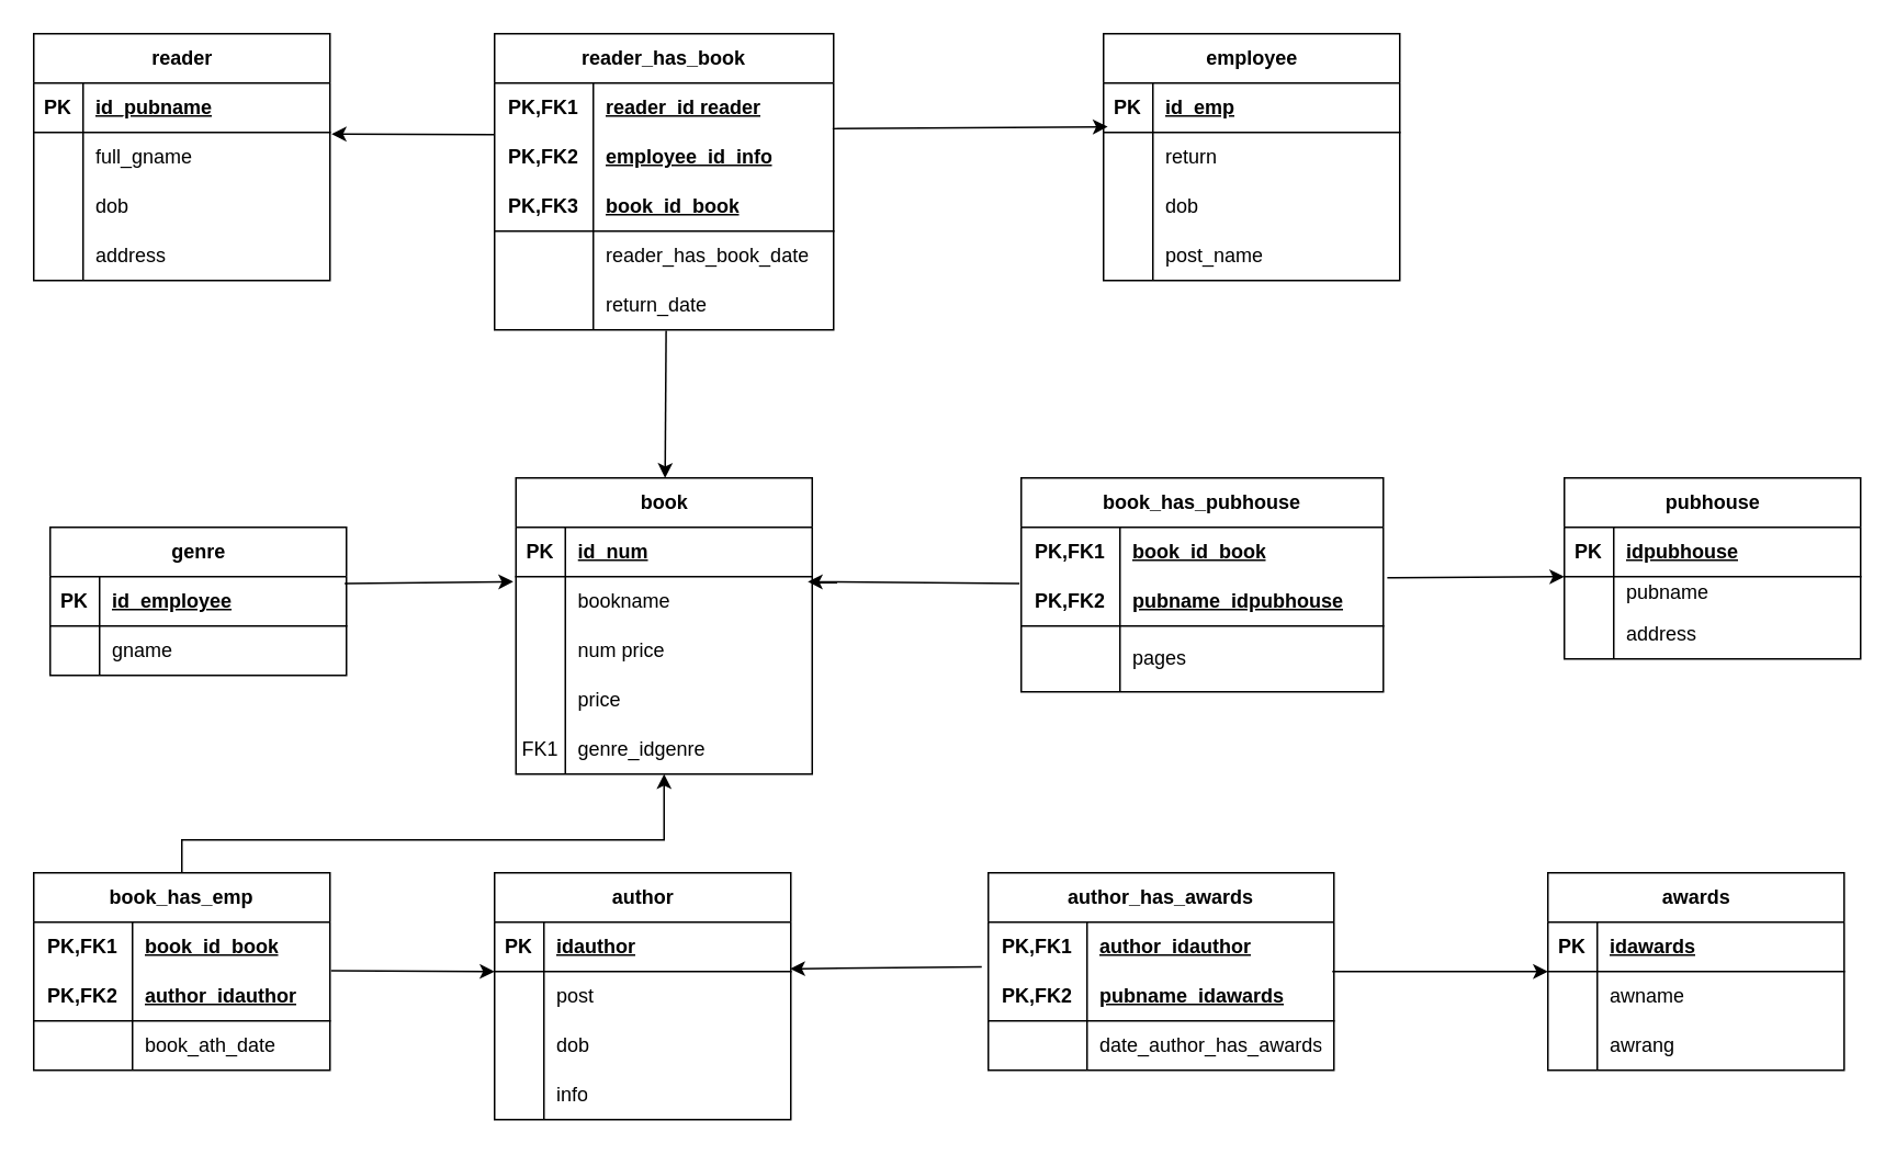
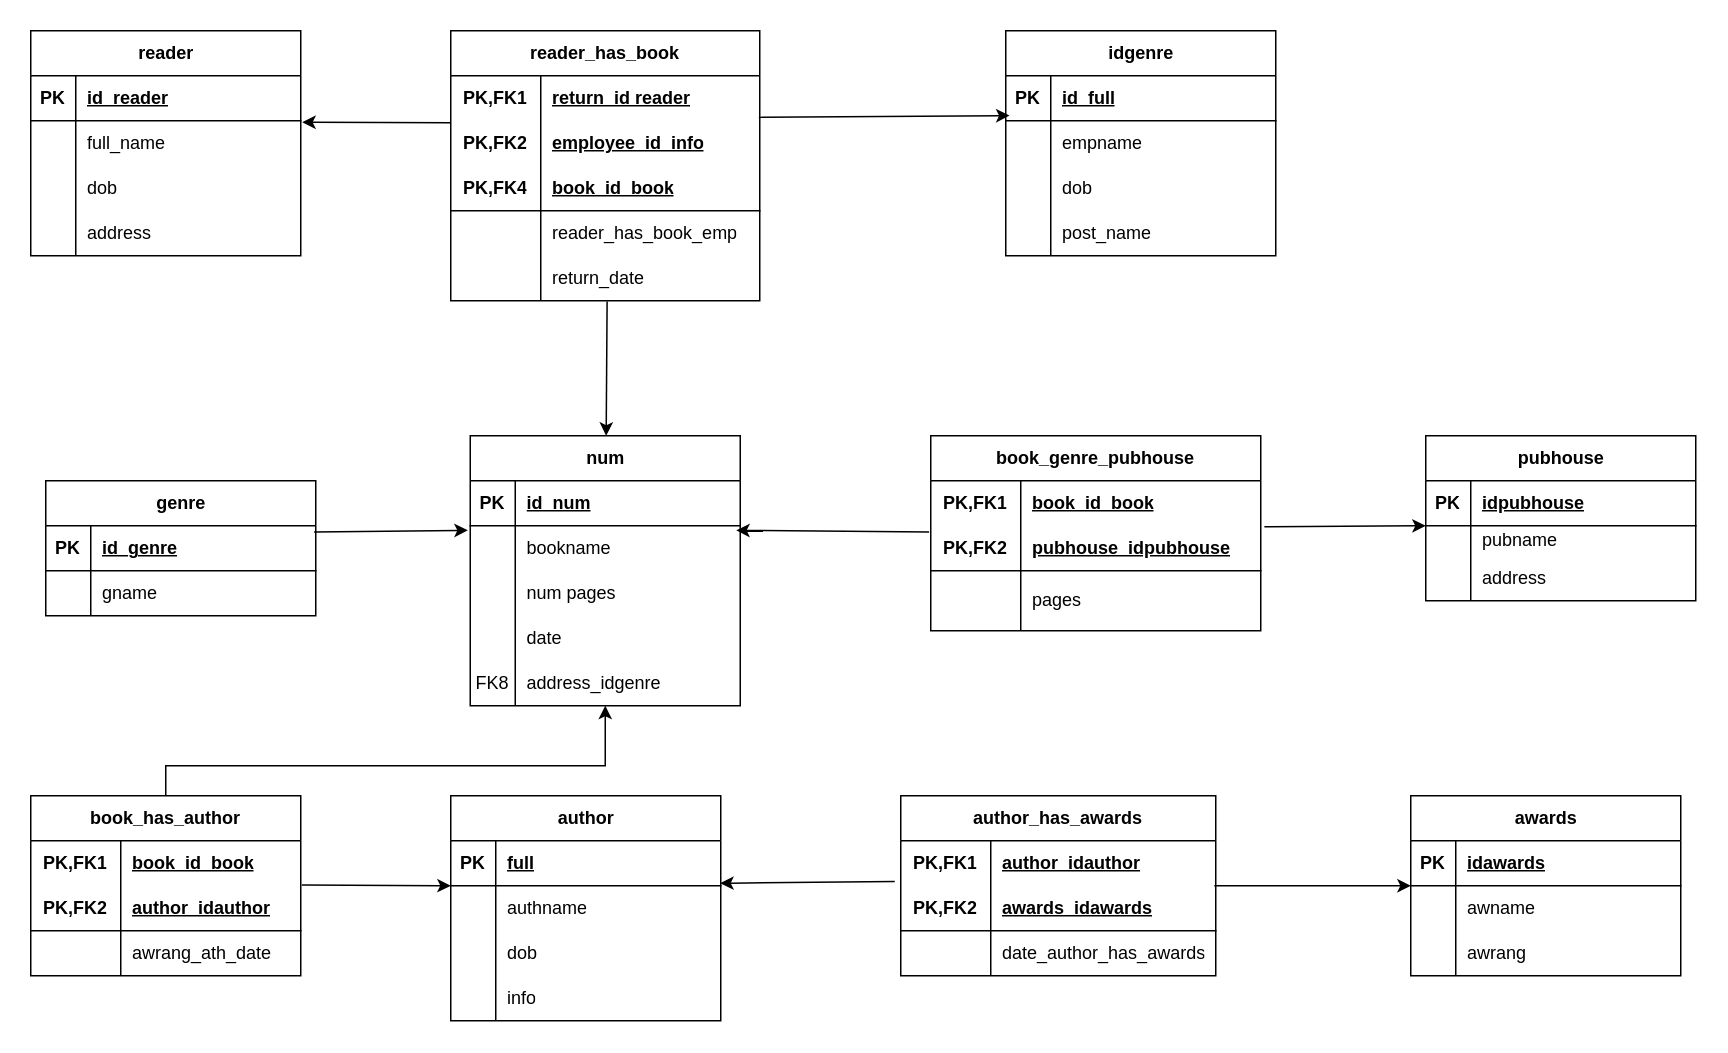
- <mxCell id="15" value="employee" style="shape=table;startSize=30;container=1;collapsible=1;childLayout=tableLayout;fixedRows=1;rowLines=0;fontStyle=1;align=center;resizeLast=1;html=1;" vertex="1" parent="1"><mxGeometry x="670" y="20" width="180" height="150" as="geometry" /></mxCell>
+ <mxCell id="15" value="idgenre" style="shape=table;startSize=30;container=1;collapsible=1;childLayout=tableLayout;fixedRows=1;rowLines=0;fontStyle=1;align=center;resizeLast=1;html=1;" vertex="1" parent="1"><mxGeometry x="670" y="20" width="180" height="150" as="geometry" /></mxCell>
- <mxCell id="5" value="id_pubname" style="shape=partialRectangle;connectable=0;fillColor=none;top=0;left=0;bottom=0;right=0;align=left;spacingLeft=6;fontStyle=5;overflow=hidden;whiteSpace=wrap;html=1;" vertex="1" parent="3"><mxGeometry x="30" width="150" height="30" as="geometry"><mxRectangle width="150" height="30" as="alternateBounds" /></mxGeometry></mxCell>
+ <mxCell id="5" value="id_reader" style="shape=partialRectangle;connectable=0;fillColor=none;top=0;left=0;bottom=0;right=0;align=left;spacingLeft=6;fontStyle=5;overflow=hidden;whiteSpace=wrap;html=1;" vertex="1" parent="3"><mxGeometry x="30" width="150" height="30" as="geometry"><mxRectangle width="150" height="30" as="alternateBounds" /></mxGeometry></mxCell>
- <mxCell id="47" value="reader_id reader" style="shape=partialRectangle;connectable=0;fillColor=none;top=0;left=0;bottom=0;right=0;align=left;spacingLeft=6;fontStyle=5;overflow=hidden;html=1;whiteSpace=wrap;" vertex="1" parent="45"><mxGeometry x="60" width="146" height="30" as="geometry"><mxRectangle width="146" height="30" as="alternateBounds" /></mxGeometry></mxCell>
+ <mxCell id="47" value="return_id reader" style="shape=partialRectangle;connectable=0;fillColor=none;top=0;left=0;bottom=0;right=0;align=left;spacingLeft=6;fontStyle=5;overflow=hidden;html=1;whiteSpace=wrap;" vertex="1" parent="45"><mxGeometry x="60" width="146" height="30" as="geometry"><mxRectangle width="146" height="30" as="alternateBounds" /></mxGeometry></mxCell>
- <mxCell id="18" value="id_emp" style="shape=partialRectangle;connectable=0;fillColor=none;top=0;left=0;bottom=0;right=0;align=left;spacingLeft=6;fontStyle=5;overflow=hidden;whiteSpace=wrap;html=1;" vertex="1" parent="16"><mxGeometry x="30" width="150" height="30" as="geometry"><mxRectangle width="150" height="30" as="alternateBounds" /></mxGeometry></mxCell>
+ <mxCell id="18" value="id_full" style="shape=partialRectangle;connectable=0;fillColor=none;top=0;left=0;bottom=0;right=0;align=left;spacingLeft=6;fontStyle=5;overflow=hidden;whiteSpace=wrap;html=1;" vertex="1" parent="16"><mxGeometry x="30" width="150" height="30" as="geometry"><mxRectangle width="150" height="30" as="alternateBounds" /></mxGeometry></mxCell>
- <mxCell id="8" value="full_gname" style="shape=partialRectangle;connectable=0;fillColor=none;top=0;left=0;bottom=0;right=0;align=left;spacingLeft=6;overflow=hidden;whiteSpace=wrap;html=1;" vertex="1" parent="6"><mxGeometry x="30" width="150" height="30" as="geometry"><mxRectangle width="150" height="30" as="alternateBounds" /></mxGeometry></mxCell>
+ <mxCell id="8" value="full_name" style="shape=partialRectangle;connectable=0;fillColor=none;top=0;left=0;bottom=0;right=0;align=left;spacingLeft=6;overflow=hidden;whiteSpace=wrap;html=1;" vertex="1" parent="6"><mxGeometry x="30" width="150" height="30" as="geometry"><mxRectangle width="150" height="30" as="alternateBounds" /></mxGeometry></mxCell>
- <mxCell id="21" value="return" style="shape=partialRectangle;connectable=0;fillColor=none;top=0;left=0;bottom=0;right=0;align=left;spacingLeft=6;overflow=hidden;whiteSpace=wrap;html=1;" vertex="1" parent="19"><mxGeometry x="30" width="150" height="30" as="geometry"><mxRectangle width="150" height="30" as="alternateBounds" /></mxGeometry></mxCell>
+ <mxCell id="21" value="empname" style="shape=partialRectangle;connectable=0;fillColor=none;top=0;left=0;bottom=0;right=0;align=left;spacingLeft=6;overflow=hidden;whiteSpace=wrap;html=1;" vertex="1" parent="19"><mxGeometry x="30" width="150" height="30" as="geometry"><mxRectangle width="150" height="30" as="alternateBounds" /></mxGeometry></mxCell>
- <mxCell id="52" value="PK,FK3" style="shape=partialRectangle;connectable=0;fillColor=none;top=0;left=0;bottom=0;right=0;fontStyle=1;overflow=hidden;html=1;whiteSpace=wrap;" vertex="1" parent="51"><mxGeometry width="60" height="30" as="geometry"><mxRectangle width="60" height="30" as="alternateBounds" /></mxGeometry></mxCell>
+ <mxCell id="52" value="PK,FK4" style="shape=partialRectangle;connectable=0;fillColor=none;top=0;left=0;bottom=0;right=0;fontStyle=1;overflow=hidden;html=1;whiteSpace=wrap;" vertex="1" parent="51"><mxGeometry width="60" height="30" as="geometry"><mxRectangle width="60" height="30" as="alternateBounds" /></mxGeometry></mxCell>
- <mxCell id="56" value="reader_has_book_date" style="shape=partialRectangle;connectable=0;fillColor=none;top=0;left=0;bottom=0;right=0;align=left;spacingLeft=6;overflow=hidden;html=1;whiteSpace=wrap;" vertex="1" parent="54"><mxGeometry x="60" width="146" height="30" as="geometry"><mxRectangle width="146" height="30" as="alternateBounds" /></mxGeometry></mxCell>
+ <mxCell id="56" value="reader_has_book_emp" style="shape=partialRectangle;connectable=0;fillColor=none;top=0;left=0;bottom=0;right=0;align=left;spacingLeft=6;overflow=hidden;html=1;whiteSpace=wrap;" vertex="1" parent="54"><mxGeometry x="60" width="146" height="30" as="geometry"><mxRectangle width="146" height="30" as="alternateBounds" /></mxGeometry></mxCell>
- <mxCell id="28" value="book" style="shape=table;startSize=30;container=1;collapsible=1;childLayout=tableLayout;fixedRows=1;rowLines=0;fontStyle=1;align=center;resizeLast=1;html=1;" vertex="1" parent="1"><mxGeometry x="313" y="290" width="180" height="180" as="geometry" /></mxCell>
+ <mxCell id="28" value="num" style="shape=table;startSize=30;container=1;collapsible=1;childLayout=tableLayout;fixedRows=1;rowLines=0;fontStyle=1;align=center;resizeLast=1;html=1;" vertex="1" parent="1"><mxGeometry x="313" y="290" width="180" height="180" as="geometry" /></mxCell>
- <mxCell id="77" value="book_has_pubhouse" style="shape=table;startSize=30;container=1;collapsible=1;childLayout=tableLayout;fixedRows=1;rowLines=0;fontStyle=1;align=center;resizeLast=1;html=1;whiteSpace=wrap;" vertex="1" parent="1"><mxGeometry x="620" y="290" width="220" height="130" as="geometry" /></mxCell>
+ <mxCell id="77" value="book_genre_pubhouse" style="shape=table;startSize=30;container=1;collapsible=1;childLayout=tableLayout;fixedRows=1;rowLines=0;fontStyle=1;align=center;resizeLast=1;html=1;whiteSpace=wrap;" vertex="1" parent="1"><mxGeometry x="620" y="290" width="220" height="130" as="geometry" /></mxCell>
- <mxCell id="63" value="id_employee" style="shape=partialRectangle;connectable=0;fillColor=none;top=0;left=0;bottom=0;right=0;align=left;spacingLeft=6;fontStyle=5;overflow=hidden;whiteSpace=wrap;html=1;" vertex="1" parent="61"><mxGeometry x="30" width="150" height="30" as="geometry"><mxRectangle width="150" height="30" as="alternateBounds" /></mxGeometry></mxCell>
+ <mxCell id="63" value="id_genre" style="shape=partialRectangle;connectable=0;fillColor=none;top=0;left=0;bottom=0;right=0;align=left;spacingLeft=6;fontStyle=5;overflow=hidden;whiteSpace=wrap;html=1;" vertex="1" parent="61"><mxGeometry x="30" width="150" height="30" as="geometry"><mxRectangle width="150" height="30" as="alternateBounds" /></mxGeometry></mxCell>
- <mxCell id="83" value="pubname_idpubhouse" style="shape=partialRectangle;connectable=0;fillColor=none;top=0;left=0;bottom=0;right=0;align=left;spacingLeft=6;fontStyle=5;overflow=hidden;html=1;whiteSpace=wrap;" vertex="1" parent="81"><mxGeometry x="60" width="160" height="30" as="geometry"><mxRectangle width="160" height="30" as="alternateBounds" /></mxGeometry></mxCell>
+ <mxCell id="83" value="pubhouse_idpubhouse" style="shape=partialRectangle;connectable=0;fillColor=none;top=0;left=0;bottom=0;right=0;align=left;spacingLeft=6;fontStyle=5;overflow=hidden;html=1;whiteSpace=wrap;" vertex="1" parent="81"><mxGeometry x="60" width="160" height="30" as="geometry"><mxRectangle width="160" height="30" as="alternateBounds" /></mxGeometry></mxCell>
- <mxCell id="37" value="num price" style="shape=partialRectangle;connectable=0;fillColor=none;top=0;left=0;bottom=0;right=0;align=left;spacingLeft=6;overflow=hidden;whiteSpace=wrap;html=1;" vertex="1" parent="35"><mxGeometry x="30" width="150" height="30" as="geometry"><mxRectangle width="150" height="30" as="alternateBounds" /></mxGeometry></mxCell>
+ <mxCell id="37" value="num pages" style="shape=partialRectangle;connectable=0;fillColor=none;top=0;left=0;bottom=0;right=0;align=left;spacingLeft=6;overflow=hidden;whiteSpace=wrap;html=1;" vertex="1" parent="35"><mxGeometry x="30" width="150" height="30" as="geometry"><mxRectangle width="150" height="30" as="alternateBounds" /></mxGeometry></mxCell>
- <mxCell id="40" value="price" style="shape=partialRectangle;connectable=0;fillColor=none;top=0;left=0;bottom=0;right=0;align=left;spacingLeft=6;overflow=hidden;whiteSpace=wrap;html=1;" vertex="1" parent="38"><mxGeometry x="30" width="150" height="30" as="geometry"><mxRectangle width="150" height="30" as="alternateBounds" /></mxGeometry></mxCell>
+ <mxCell id="40" value="date" style="shape=partialRectangle;connectable=0;fillColor=none;top=0;left=0;bottom=0;right=0;align=left;spacingLeft=6;overflow=hidden;whiteSpace=wrap;html=1;" vertex="1" parent="38"><mxGeometry x="30" width="150" height="30" as="geometry"><mxRectangle width="150" height="30" as="alternateBounds" /></mxGeometry></mxCell>
- <mxCell id="42" value="FK1" style="shape=partialRectangle;connectable=0;fillColor=none;top=0;left=0;bottom=0;right=0;editable=1;overflow=hidden;whiteSpace=wrap;html=1;" vertex="1" parent="41"><mxGeometry width="30" height="30" as="geometry"><mxRectangle width="30" height="30" as="alternateBounds" /></mxGeometry></mxCell>
+ <mxCell id="42" value="FK8" style="shape=partialRectangle;connectable=0;fillColor=none;top=0;left=0;bottom=0;right=0;editable=1;overflow=hidden;whiteSpace=wrap;html=1;" vertex="1" parent="41"><mxGeometry width="30" height="30" as="geometry"><mxRectangle width="30" height="30" as="alternateBounds" /></mxGeometry></mxCell>
- <mxCell id="43" value="genre_idgenre" style="shape=partialRectangle;connectable=0;fillColor=none;top=0;left=0;bottom=0;right=0;align=left;spacingLeft=6;overflow=hidden;whiteSpace=wrap;html=1;" vertex="1" parent="41"><mxGeometry x="30" width="150" height="30" as="geometry"><mxRectangle width="150" height="30" as="alternateBounds" /></mxGeometry></mxCell>
+ <mxCell id="43" value="address_idgenre" style="shape=partialRectangle;connectable=0;fillColor=none;top=0;left=0;bottom=0;right=0;align=left;spacingLeft=6;overflow=hidden;whiteSpace=wrap;html=1;" vertex="1" parent="41"><mxGeometry x="30" width="150" height="30" as="geometry"><mxRectangle width="150" height="30" as="alternateBounds" /></mxGeometry></mxCell>
- <mxCell id="120" value="book_has_emp" style="shape=table;startSize=30;container=1;collapsible=1;childLayout=tableLayout;fixedRows=1;rowLines=0;fontStyle=1;align=center;resizeLast=1;html=1;whiteSpace=wrap;" vertex="1" parent="1"><mxGeometry x="20" y="530" width="180" height="120" as="geometry" /></mxCell>
+ <mxCell id="120" value="book_has_author" style="shape=table;startSize=30;container=1;collapsible=1;childLayout=tableLayout;fixedRows=1;rowLines=0;fontStyle=1;align=center;resizeLast=1;html=1;whiteSpace=wrap;" vertex="1" parent="1"><mxGeometry x="20" y="530" width="180" height="120" as="geometry" /></mxCell>
- <mxCell id="90" value="idauthor" style="shape=partialRectangle;connectable=0;fillColor=none;top=0;left=0;bottom=0;right=0;align=left;spacingLeft=6;fontStyle=5;overflow=hidden;whiteSpace=wrap;html=1;" vertex="1" parent="88"><mxGeometry x="30" width="150" height="30" as="geometry"><mxRectangle width="150" height="30" as="alternateBounds" /></mxGeometry></mxCell>
+ <mxCell id="90" value="full" style="shape=partialRectangle;connectable=0;fillColor=none;top=0;left=0;bottom=0;right=0;align=left;spacingLeft=6;fontStyle=5;overflow=hidden;whiteSpace=wrap;html=1;" vertex="1" parent="88"><mxGeometry x="30" width="150" height="30" as="geometry"><mxRectangle width="150" height="30" as="alternateBounds" /></mxGeometry></mxCell>
- <mxCell id="93" value="post" style="shape=partialRectangle;connectable=0;fillColor=none;top=0;left=0;bottom=0;right=0;align=left;spacingLeft=6;overflow=hidden;whiteSpace=wrap;html=1;" vertex="1" parent="91"><mxGeometry x="30" width="150" height="30" as="geometry"><mxRectangle width="150" height="30" as="alternateBounds" /></mxGeometry></mxCell>
+ <mxCell id="93" value="authname" style="shape=partialRectangle;connectable=0;fillColor=none;top=0;left=0;bottom=0;right=0;align=left;spacingLeft=6;overflow=hidden;whiteSpace=wrap;html=1;" vertex="1" parent="91"><mxGeometry x="30" width="150" height="30" as="geometry"><mxRectangle width="150" height="30" as="alternateBounds" /></mxGeometry></mxCell>
- <mxCell id="116" value="pubname_idawards" style="shape=partialRectangle;connectable=0;fillColor=none;top=0;left=0;bottom=0;right=0;align=left;spacingLeft=6;fontStyle=5;overflow=hidden;html=1;whiteSpace=wrap;" vertex="1" parent="114"><mxGeometry x="60" width="150" height="30" as="geometry"><mxRectangle width="150" height="30" as="alternateBounds" /></mxGeometry></mxCell>
+ <mxCell id="116" value="awards_idawards" style="shape=partialRectangle;connectable=0;fillColor=none;top=0;left=0;bottom=0;right=0;align=left;spacingLeft=6;fontStyle=5;overflow=hidden;html=1;whiteSpace=wrap;" vertex="1" parent="114"><mxGeometry x="60" width="150" height="30" as="geometry"><mxRectangle width="150" height="30" as="alternateBounds" /></mxGeometry></mxCell>
- <mxCell id="129" value="book_ath_date" style="shape=partialRectangle;connectable=0;fillColor=none;top=0;left=0;bottom=0;right=0;align=left;spacingLeft=6;overflow=hidden;html=1;whiteSpace=wrap;" vertex="1" parent="127"><mxGeometry x="60" width="120" height="30" as="geometry"><mxRectangle width="120" height="30" as="alternateBounds" /></mxGeometry></mxCell>
+ <mxCell id="129" value="awrang_ath_date" style="shape=partialRectangle;connectable=0;fillColor=none;top=0;left=0;bottom=0;right=0;align=left;spacingLeft=6;overflow=hidden;html=1;whiteSpace=wrap;" vertex="1" parent="127"><mxGeometry x="60" width="120" height="30" as="geometry"><mxRectangle width="120" height="30" as="alternateBounds" /></mxGeometry></mxCell>
